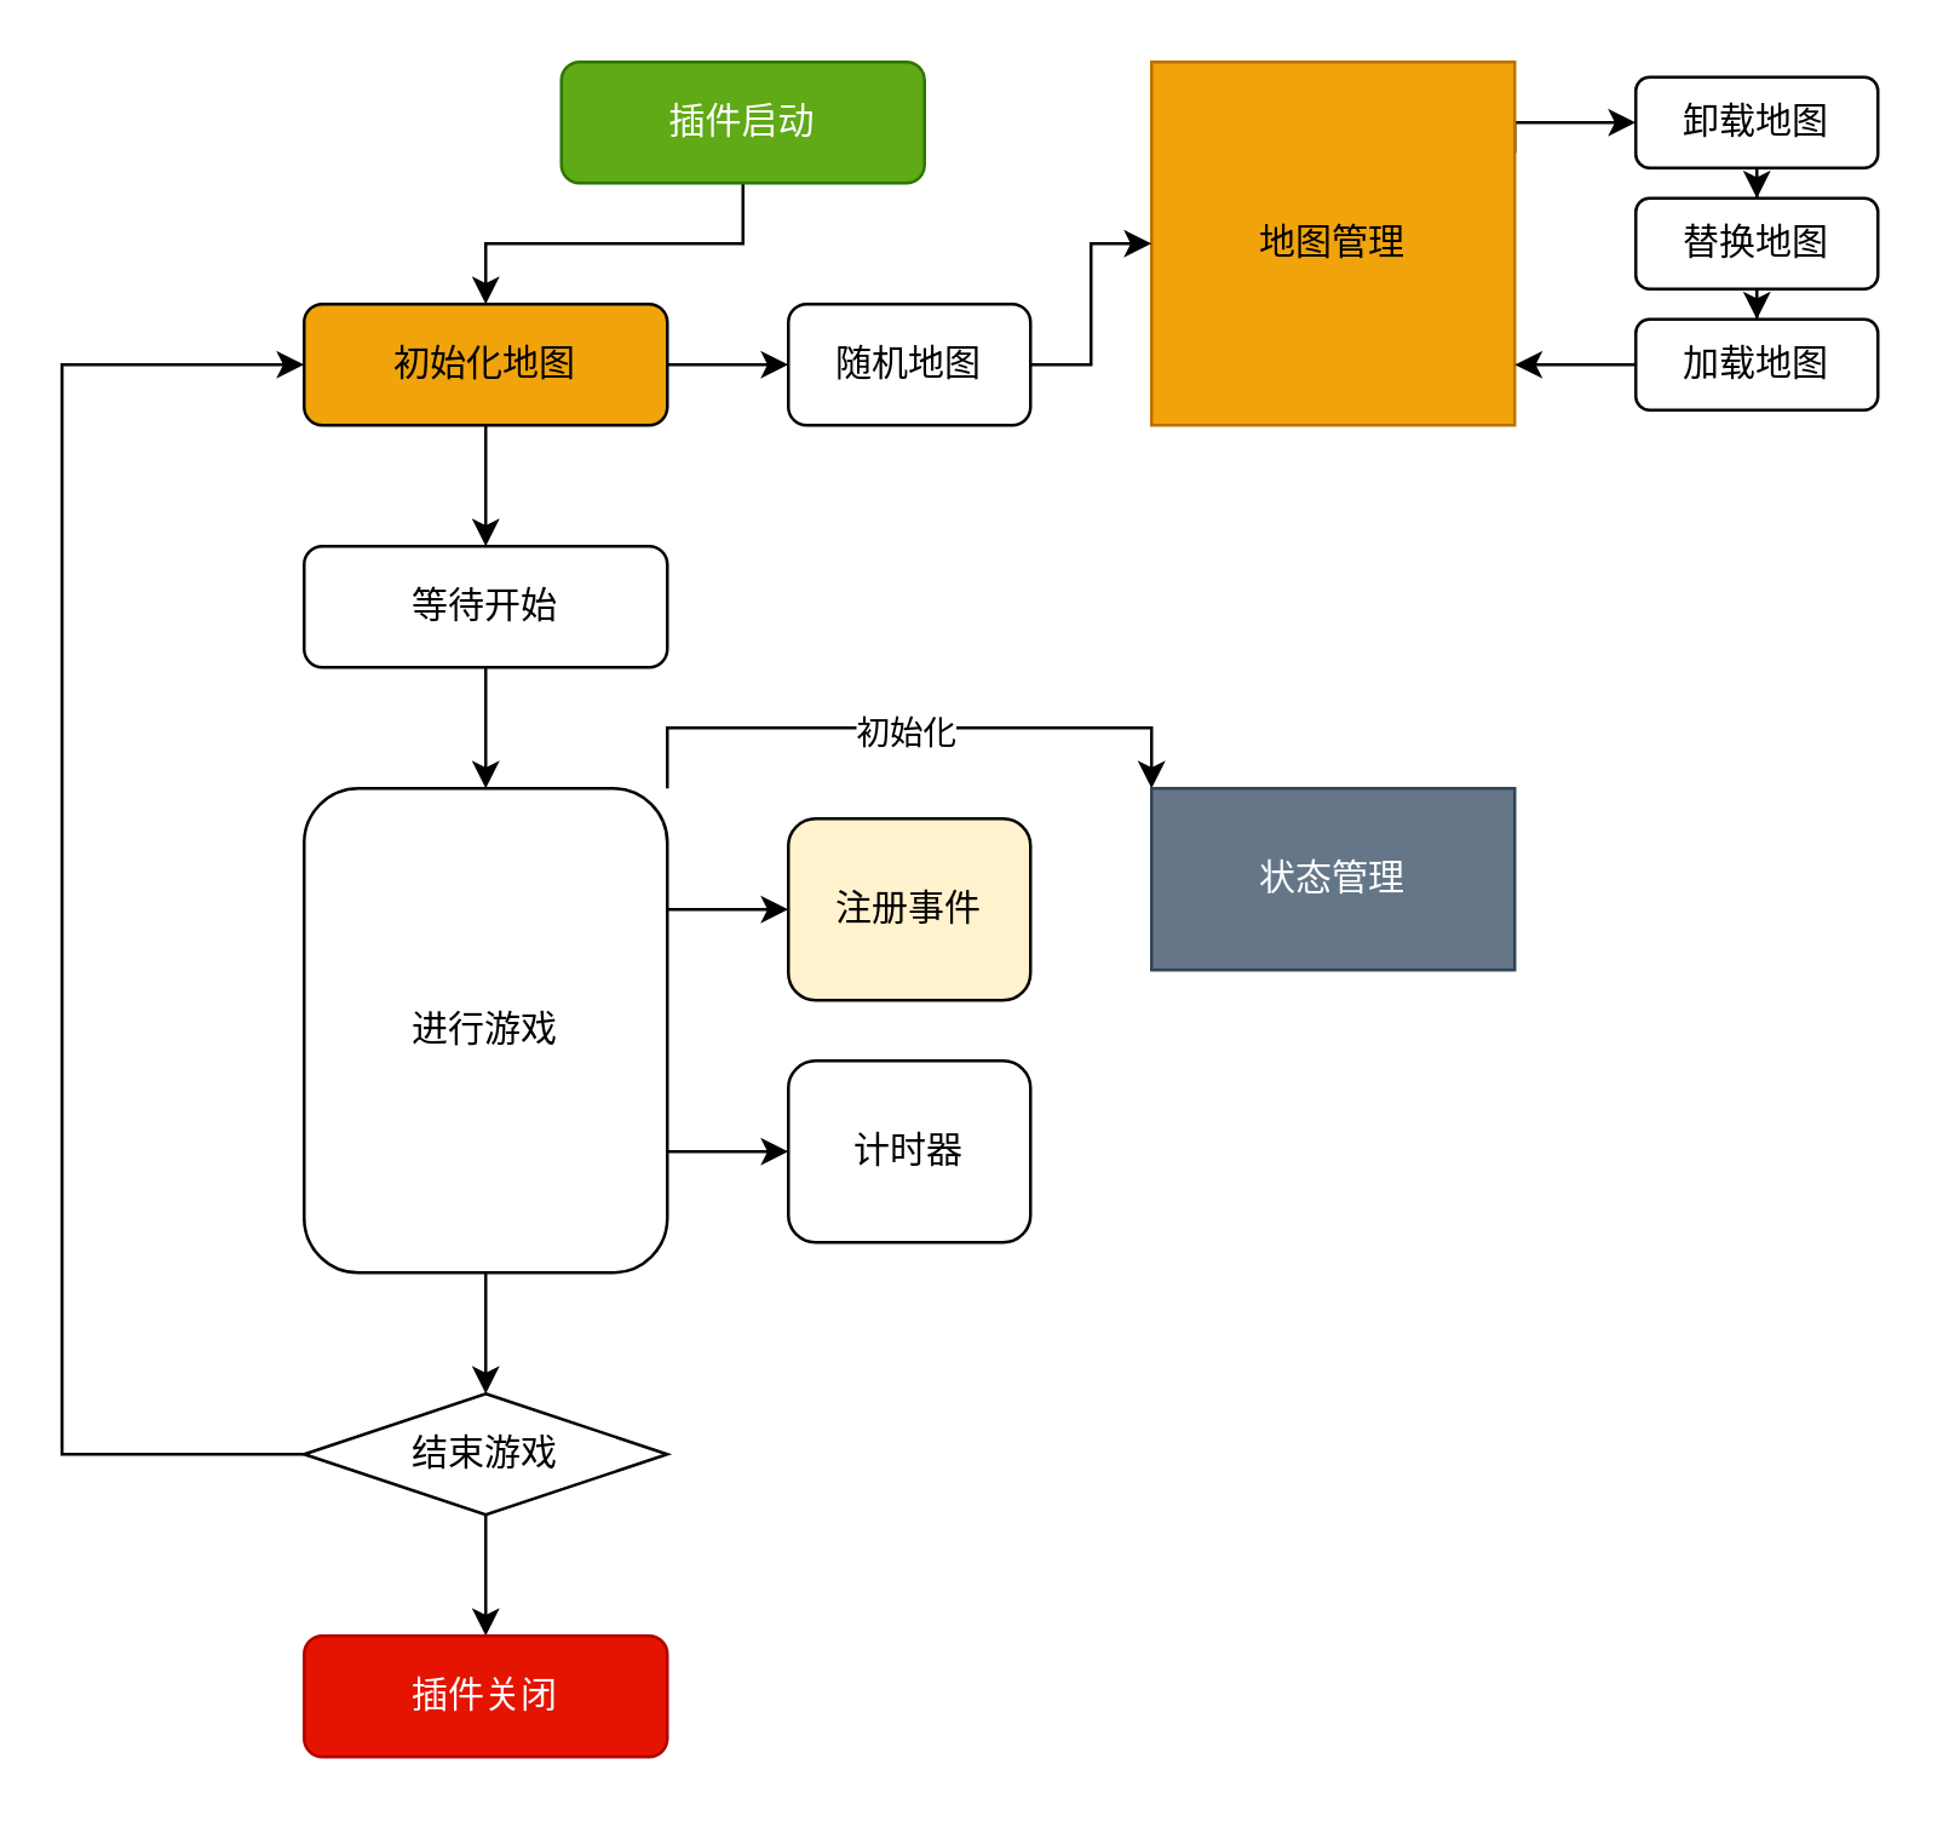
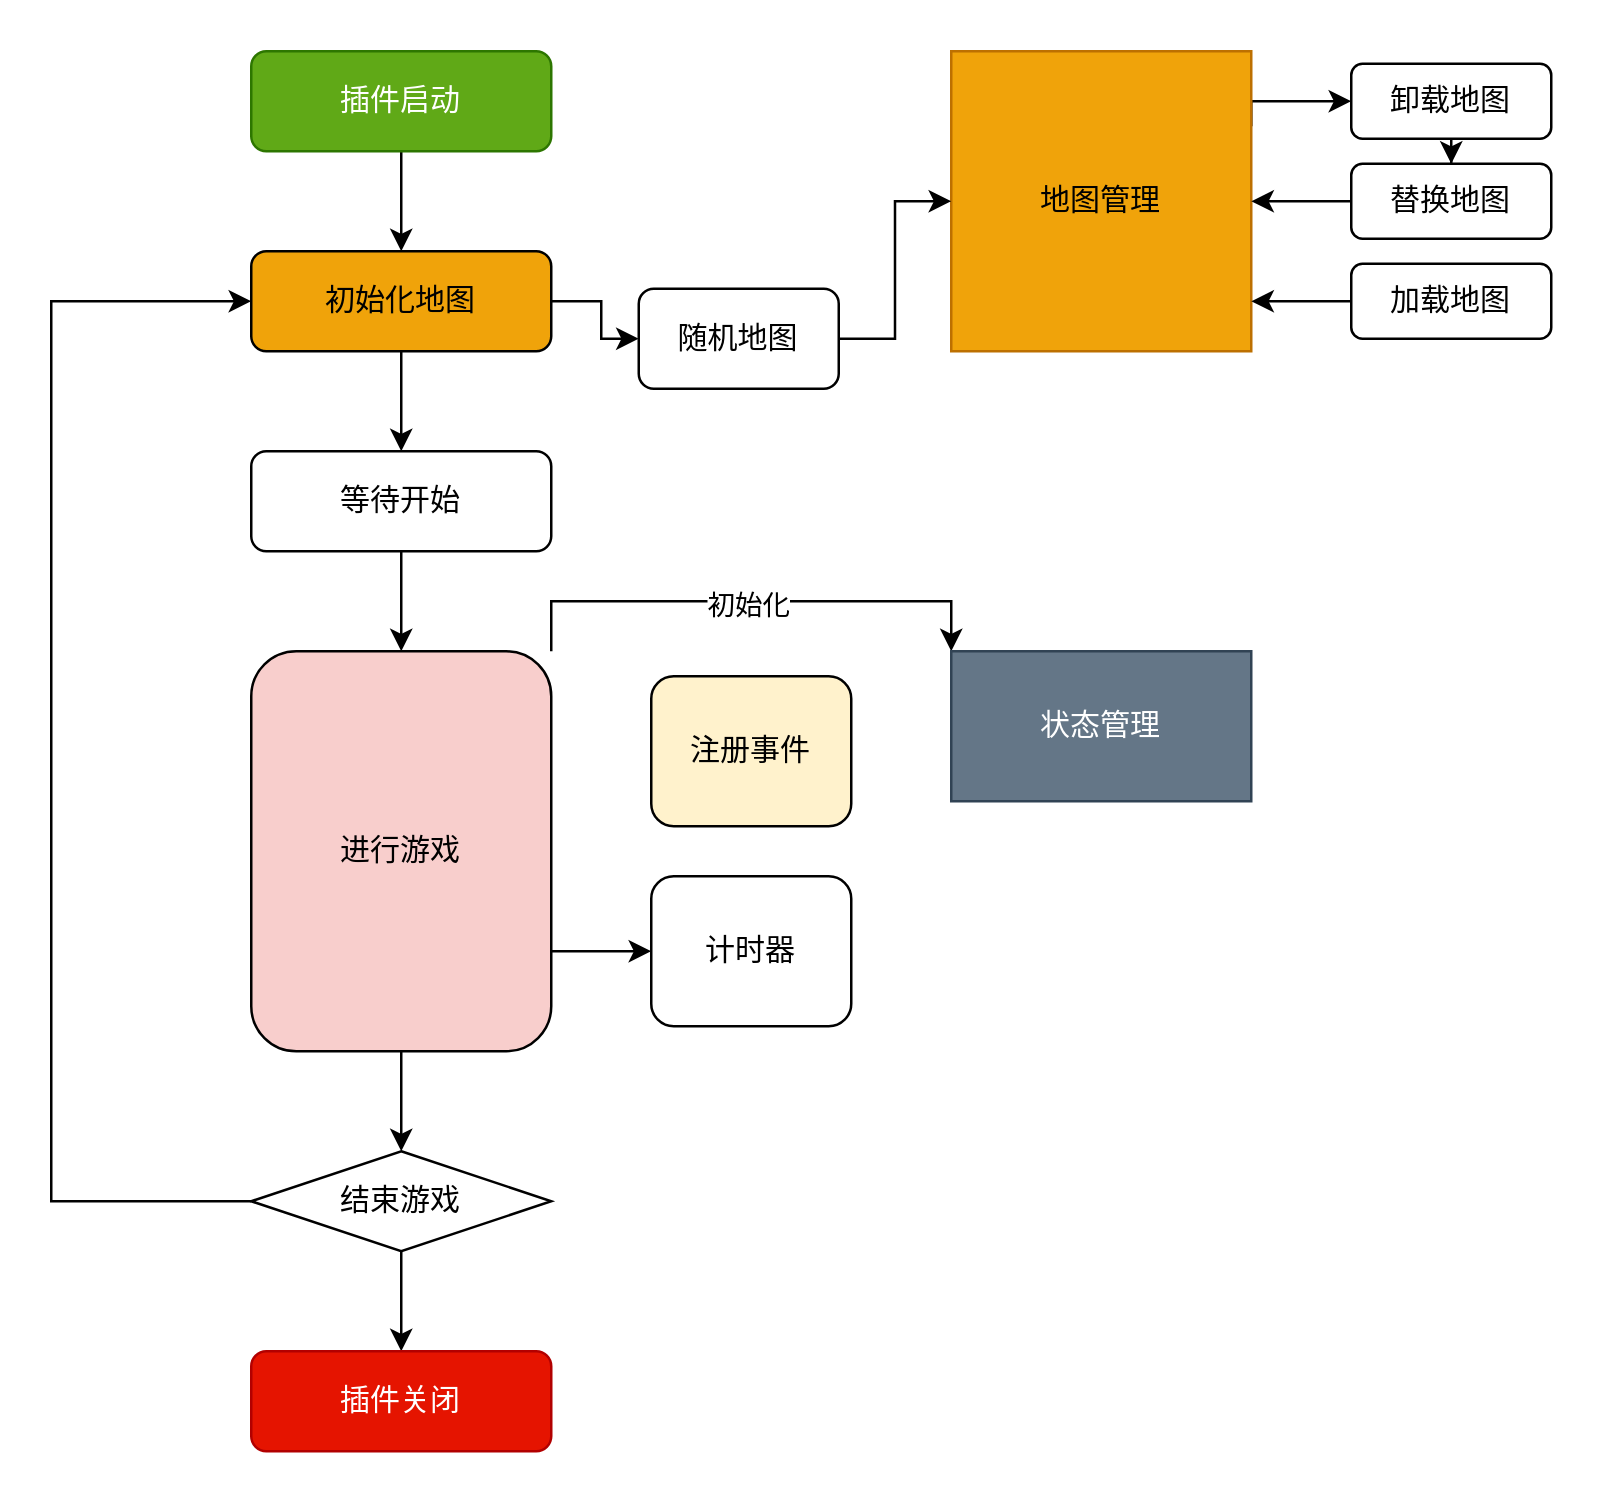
- <mxCell id="3" value="插件启动" style="rounded=1;whiteSpace=wrap;html=1;fontSize=12;glass=0;strokeWidth=1;shadow=0;fillColor=#60a917;fontColor=#ffffff;strokeColor=#2D7600;" parent="1" vertex="1"><mxGeometry x="185" y="20" width="120" height="40" as="geometry" /></mxCell>
+ <mxCell id="3" value="插件启动" style="rounded=1;whiteSpace=wrap;html=1;fontSize=12;glass=0;strokeWidth=1;shadow=0;fillColor=#60a917;fontColor=#ffffff;strokeColor=#2D7600;" parent="1" vertex="1"><mxGeometry x="100" y="20" width="120" height="40" as="geometry" /></mxCell>
- <mxCell id="22" style="edgeStyle=orthogonalEdgeStyle;rounded=0;orthogonalLoop=1;jettySize=auto;html=1;" edge="1" parent="1" source="23" target="25"><mxGeometry relative="1" as="geometry" /></mxCell>
+ <mxCell id="22" style="edgeStyle=orthogonalEdgeStyle;rounded=0;orthogonalLoop=1;jettySize=auto;html=1;" edge="1" parent="1" source="23" target="17"><mxGeometry relative="1" as="geometry" /></mxCell>
- <mxCell id="19" value="随机地图" style="rounded=1;whiteSpace=wrap;html=1;" vertex="1" parent="1"><mxGeometry x="260" y="100" width="80" height="40" as="geometry" /></mxCell>
+ <mxCell id="19" value="随机地图" style="rounded=1;whiteSpace=wrap;html=1;" vertex="1" parent="1"><mxGeometry x="255" y="115" width="80" height="40" as="geometry" /></mxCell>
- <mxCell id="7" style="edgeStyle=orthogonalEdgeStyle;rounded=0;orthogonalLoop=1;jettySize=auto;html=1;exitX=1;exitY=0.25;exitDx=0;exitDy=0;" edge="1" parent="1" source="12" target="13"><mxGeometry relative="1" as="geometry"><Array as="points"><mxPoint x="240" y="300" /><mxPoint x="240" y="300" /></Array></mxGeometry></mxCell>
- <mxCell id="12" value="进行游戏" style="rounded=1;whiteSpace=wrap;html=1;" vertex="1" parent="1"><mxGeometry x="100" y="260" width="120" height="160" as="geometry" /></mxCell>
+ <mxCell id="12" value="进行游戏" style="rounded=1;whiteSpace=wrap;html=1;fillColor=#f8cecc;" vertex="1" parent="1"><mxGeometry x="100" y="260" width="120" height="160" as="geometry" /></mxCell>
